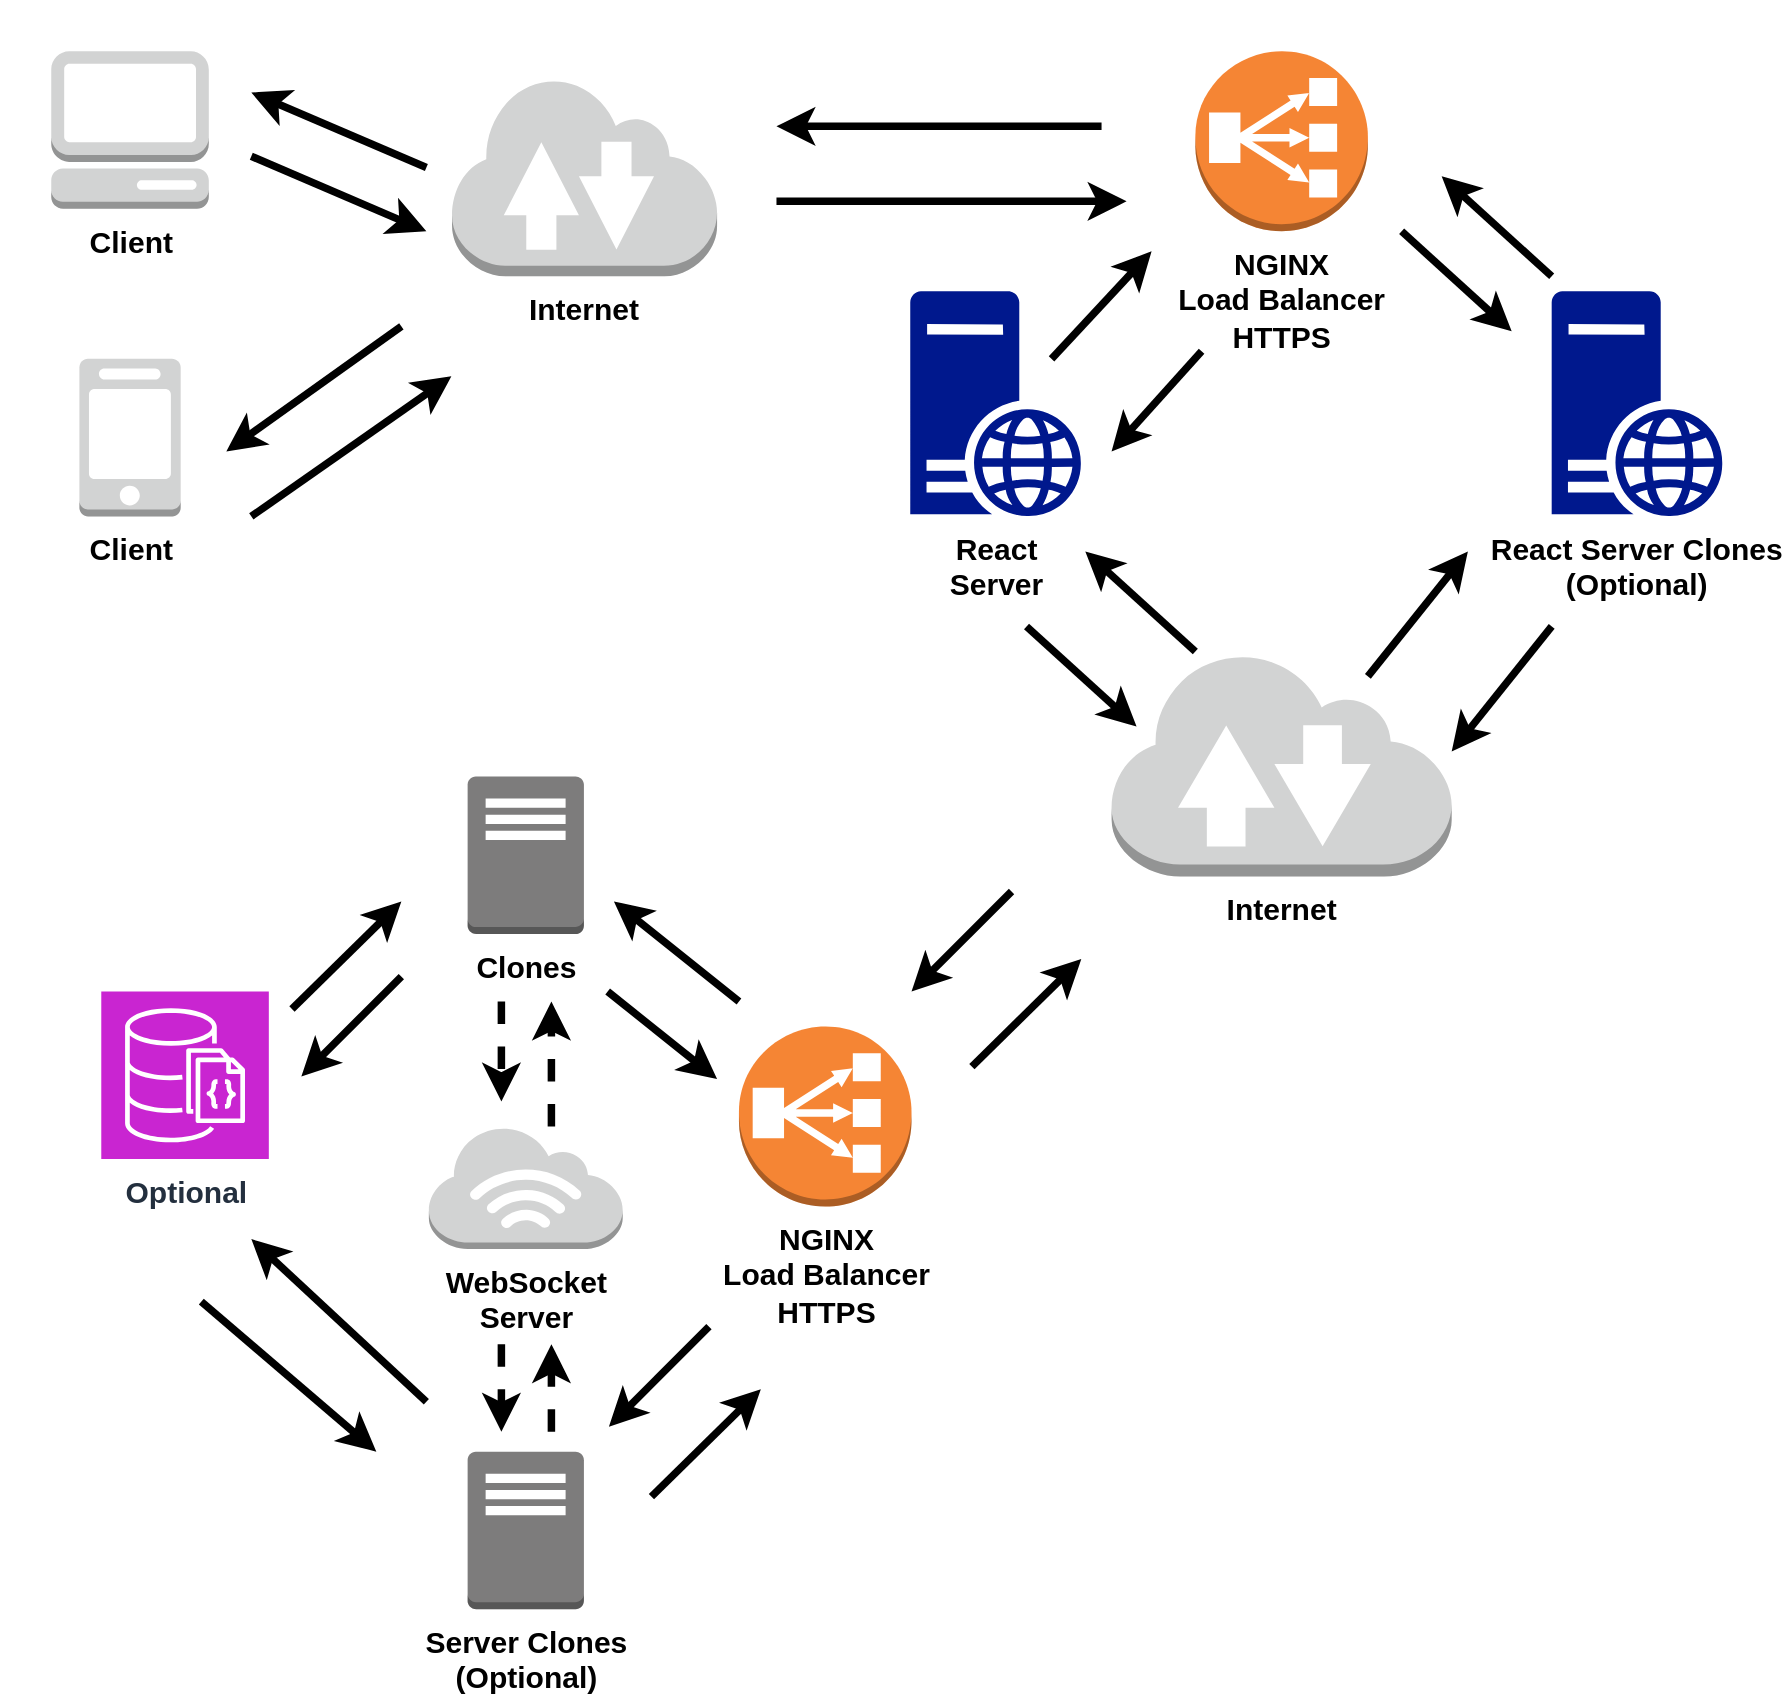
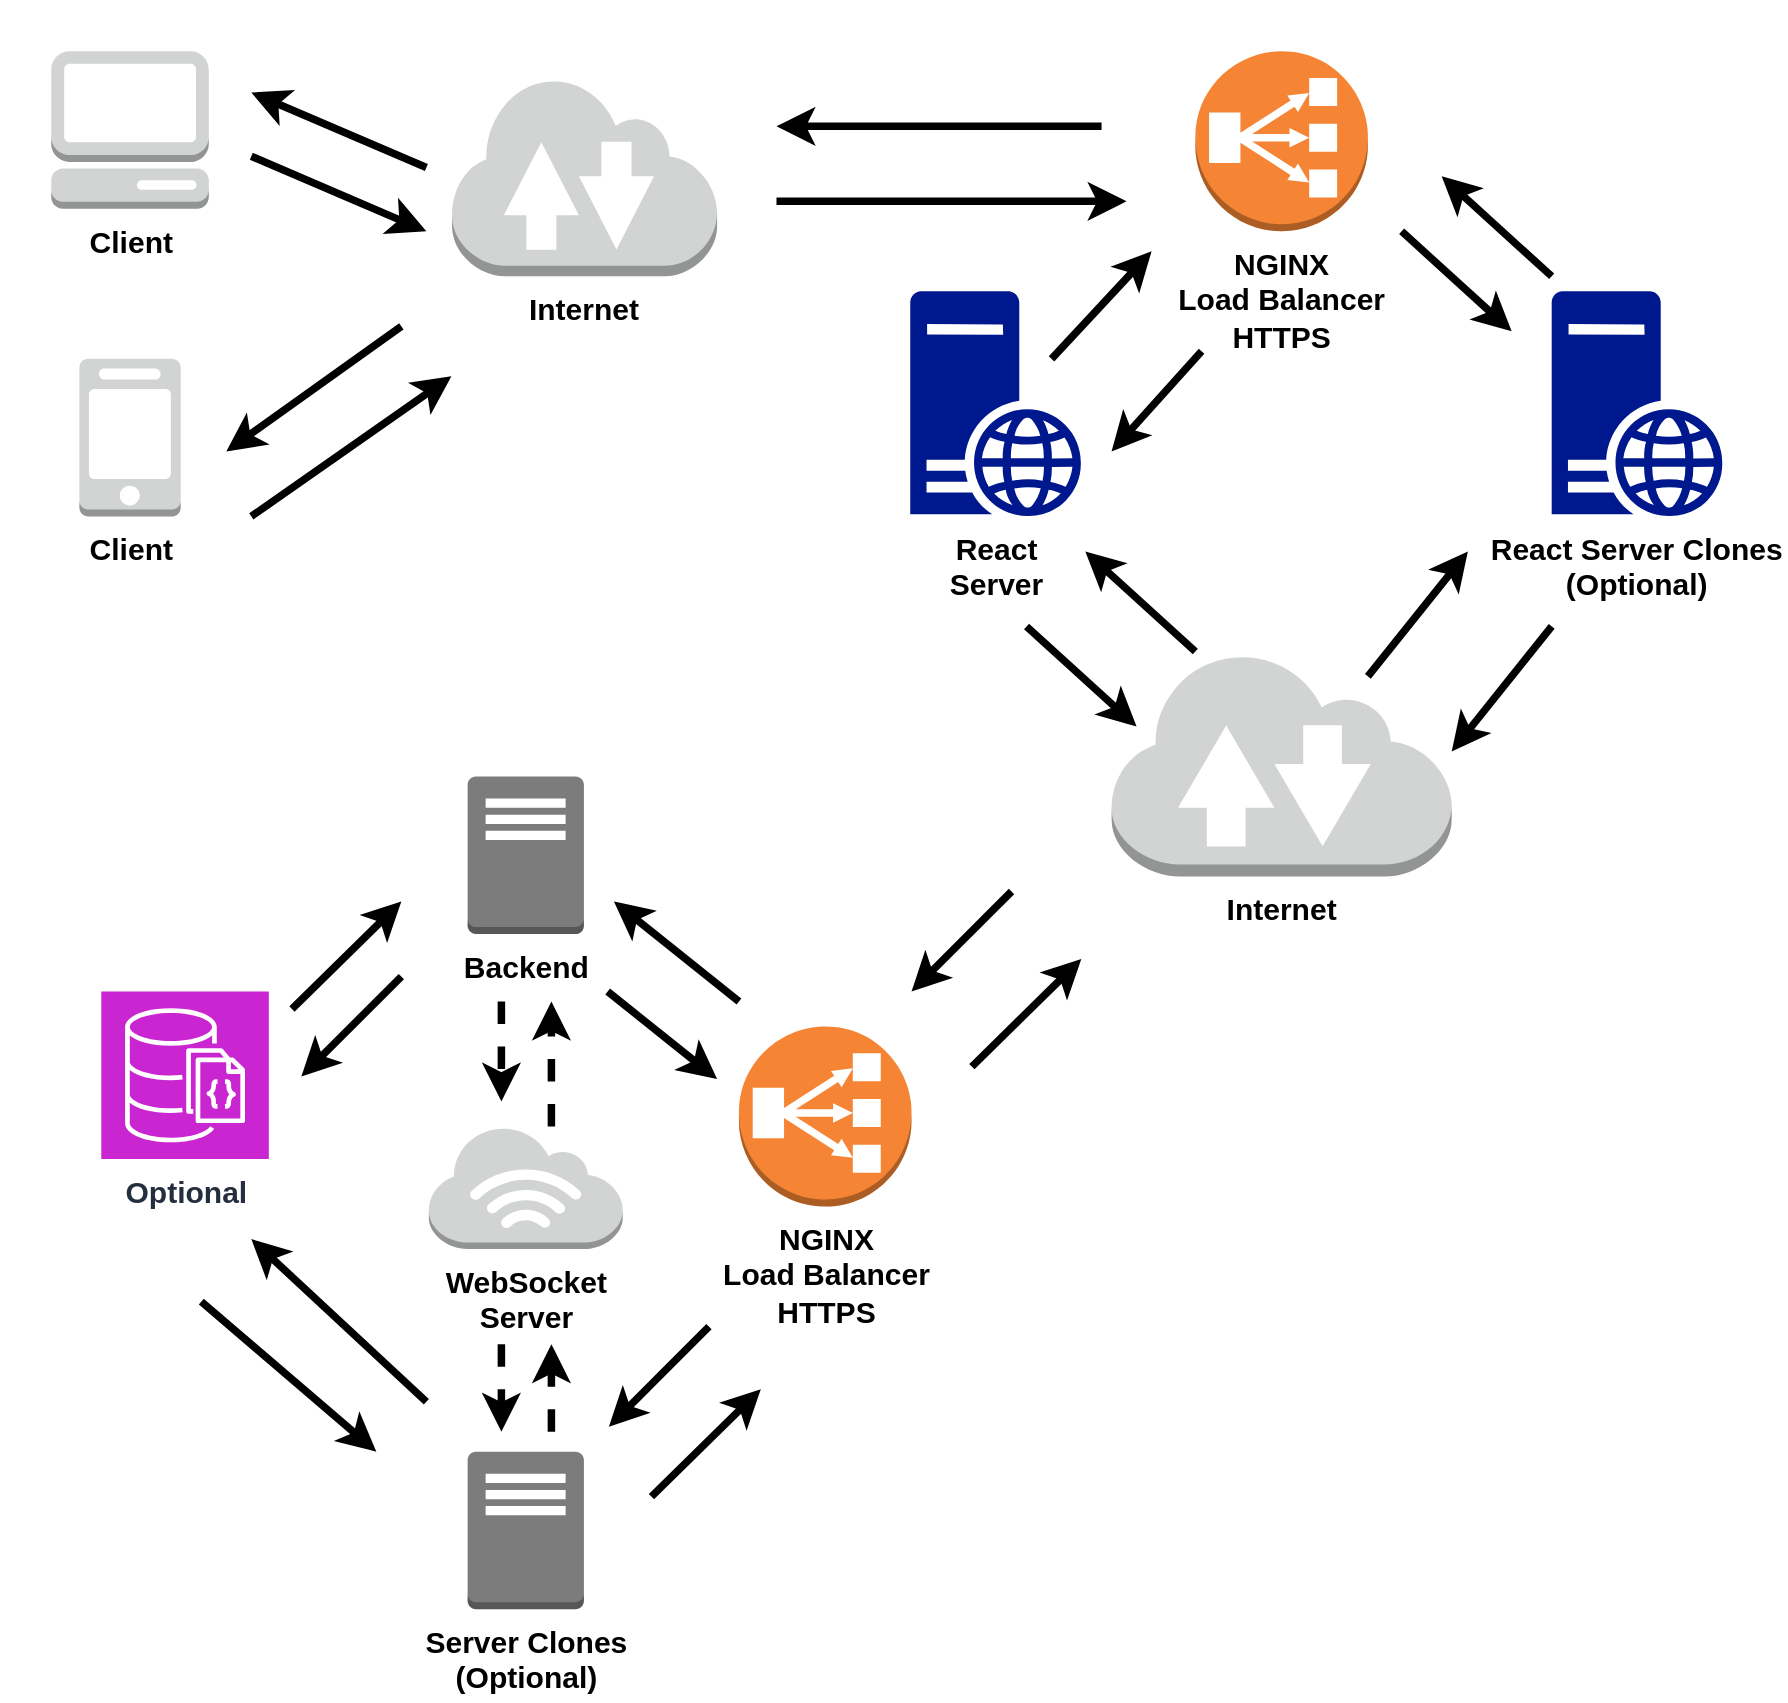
- <mxCell id="7" value="&lt;b&gt;Clones&lt;/b&gt;" style="outlineConnect=0;dashed=0;verticalLabelPosition=bottom;verticalAlign=top;align=center;html=1;shape=mxgraph.aws3.traditional_server;fillColor=#7D7C7C;gradientColor=none;" parent="1" vertex="1"><mxGeometry x="186.5" y="310" width="46.5" height="63" as="geometry" /></mxCell>
+ <mxCell id="7" value="&lt;b&gt;Backend&lt;/b&gt;" style="outlineConnect=0;dashed=0;verticalLabelPosition=bottom;verticalAlign=top;align=center;html=1;shape=mxgraph.aws3.traditional_server;fillColor=#7D7C7C;gradientColor=none;" parent="1" vertex="1"><mxGeometry x="186.5" y="310" width="46.5" height="63" as="geometry" /></mxCell>
